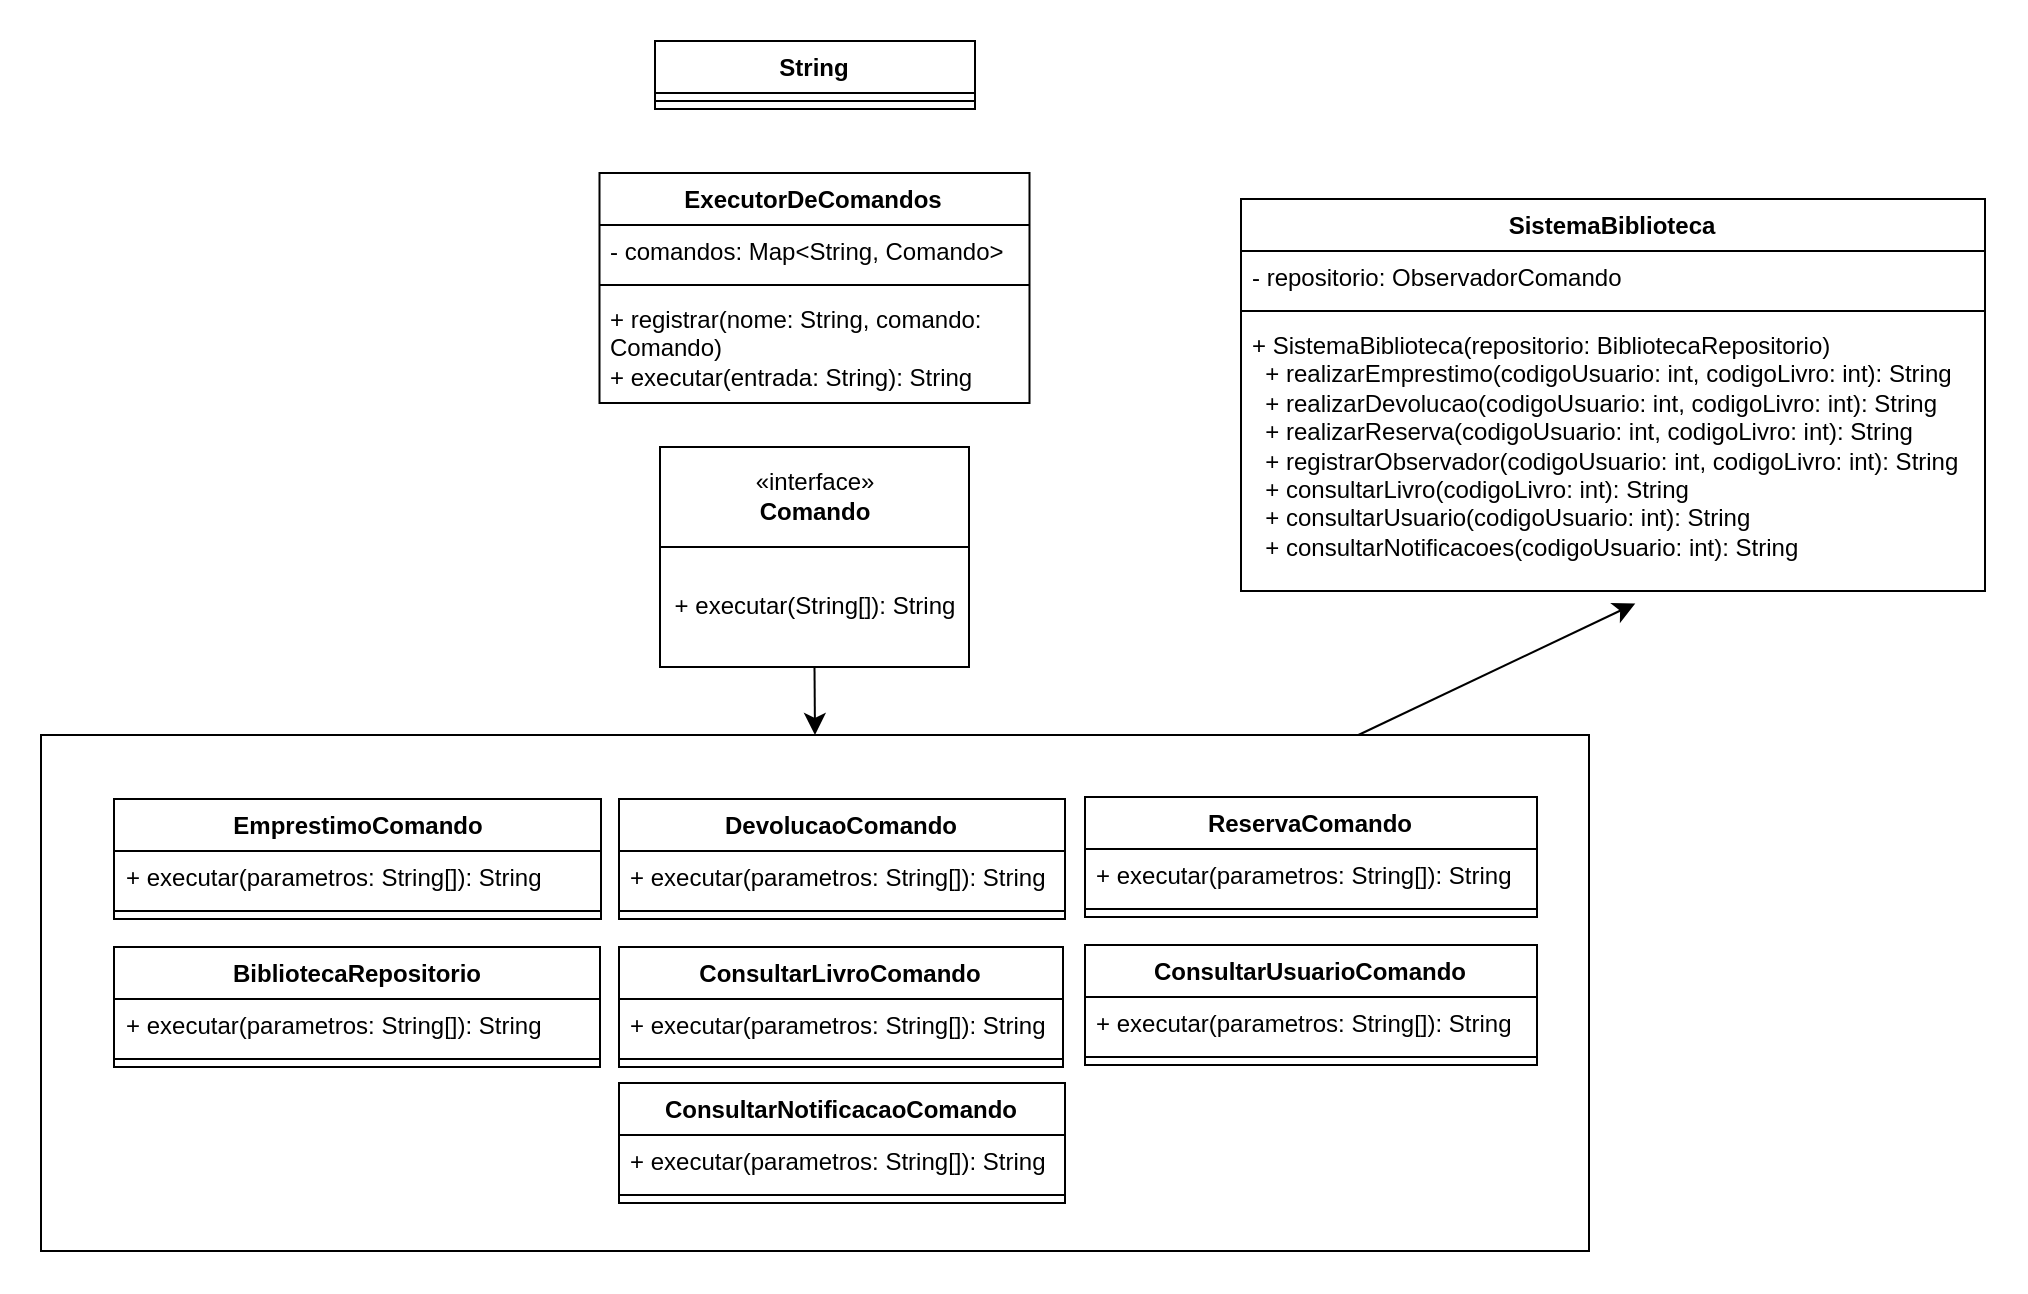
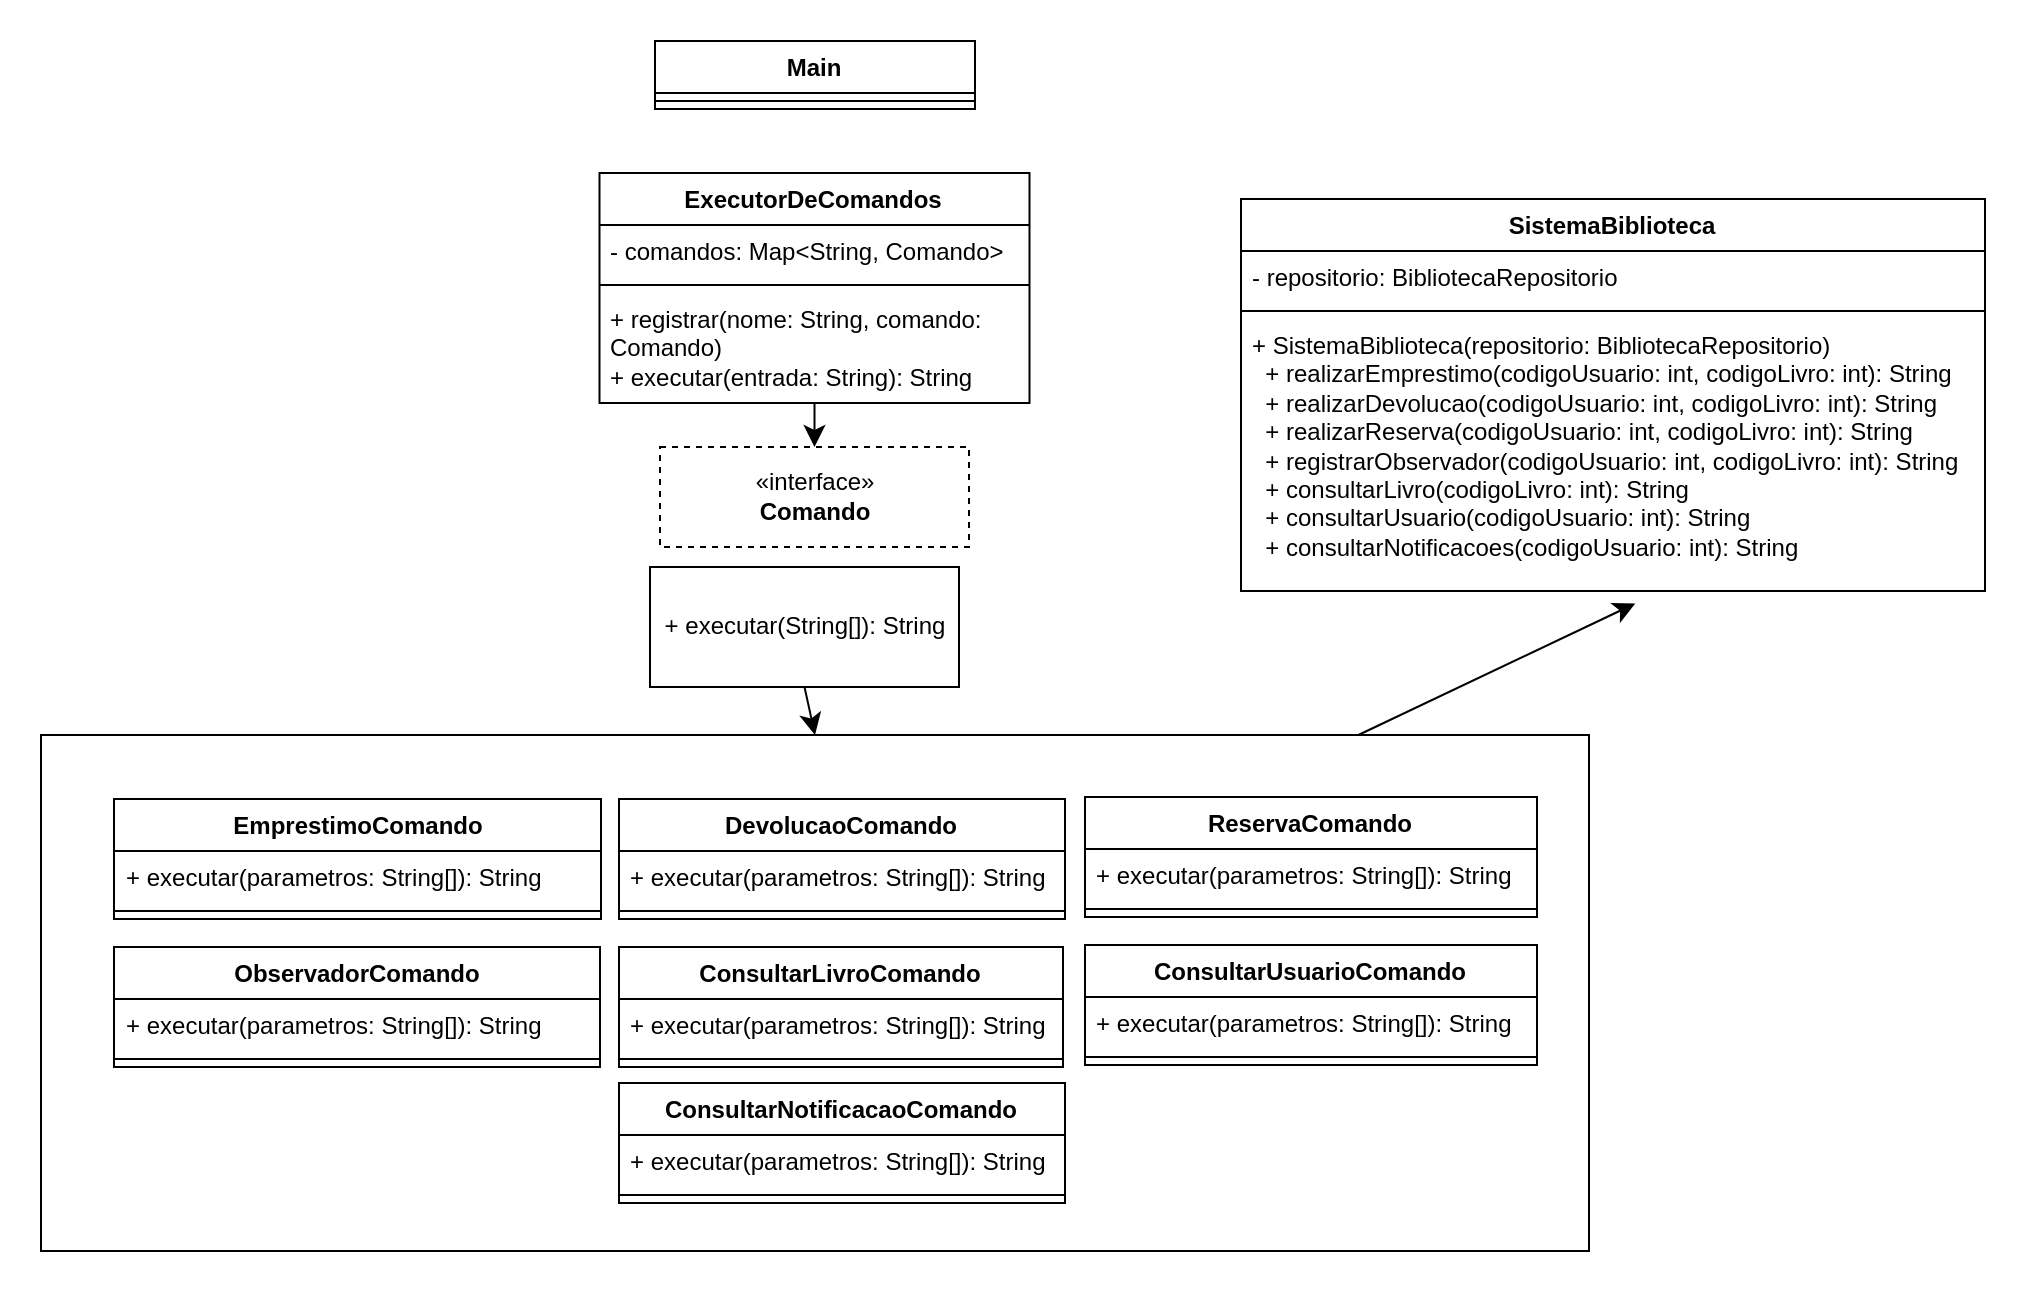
- <mxCell id="21" value="String" style="swimlane;fontStyle=1;align=center;verticalAlign=top;childLayout=stackLayout;horizontal=1;startSize=26;horizontalStack=0;resizeParent=1;resizeParentMax=0;resizeLast=0;collapsible=1;marginBottom=0;whiteSpace=wrap;html=1;" vertex="1" parent="1"><mxGeometry x="327" y="20" width="160" height="34" as="geometry" /></mxCell>
+ <mxCell id="21" value="Main" style="swimlane;fontStyle=1;align=center;verticalAlign=top;childLayout=stackLayout;horizontal=1;startSize=26;horizontalStack=0;resizeParent=1;resizeParentMax=0;resizeLast=0;collapsible=1;marginBottom=0;whiteSpace=wrap;html=1;" vertex="1" parent="1"><mxGeometry x="327" y="20" width="160" height="34" as="geometry" /></mxCell>
- <mxCell id="36" value="- repositorio: ObservadorComando" style="text;strokeColor=none;fillColor=none;align=left;verticalAlign=top;spacingLeft=4;spacingRight=4;overflow=hidden;rotatable=0;points=[[0,0.5],[1,0.5]];portConstraint=eastwest;whiteSpace=wrap;html=1;" vertex="1" parent="35"><mxGeometry y="26" width="372" height="26" as="geometry" /></mxCell>
+ <mxCell id="36" value="- repositorio: BibliotecaRepositorio" style="text;strokeColor=none;fillColor=none;align=left;verticalAlign=top;spacingLeft=4;spacingRight=4;overflow=hidden;rotatable=0;points=[[0,0.5],[1,0.5]];portConstraint=eastwest;whiteSpace=wrap;html=1;" vertex="1" parent="35"><mxGeometry y="26" width="372" height="26" as="geometry" /></mxCell>
+ <mxCell id="23" style="edgeStyle=none;curved=1;rounded=0;orthogonalLoop=1;jettySize=auto;html=1;exitX=0.5;exitY=1;exitDx=0;exitDy=0;entryX=0.5;entryY=0;entryDx=0;entryDy=0;fontSize=12;startSize=8;endSize=8;" edge="1" parent="1" source="24" target="2"><mxGeometry relative="1" as="geometry" /></mxCell>
- <mxCell id="2" value="«interface»&lt;br&gt;&lt;b&gt;Comando&lt;/b&gt;" style="html=1;whiteSpace=wrap;" vertex="1" parent="1"><mxGeometry x="329.5" y="223" width="154.5" height="50" as="geometry" /></mxCell>
+ <mxCell id="2" value="«interface»&lt;br&gt;&lt;b&gt;Comando&lt;/b&gt;" style="html=1;whiteSpace=wrap;dashed=1;" vertex="1" parent="1"><mxGeometry x="329.5" y="223" width="154.5" height="50" as="geometry" /></mxCell>
- <mxCell id="29" value="+ executar(String[]): String" style="rounded=0;whiteSpace=wrap;html=1;" vertex="1" parent="1"><mxGeometry x="329.5" y="273" width="154.5" height="60" as="geometry" /></mxCell>
+ <mxCell id="29" value="+ executar(String[]): String" style="rounded=0;whiteSpace=wrap;html=1;" vertex="1" parent="1"><mxGeometry x="324.5" y="283" width="154.5" height="60" as="geometry" /></mxCell>
- <mxCell id="9" value="BibliotecaRepositorio" style="swimlane;fontStyle=1;align=center;verticalAlign=top;childLayout=stackLayout;horizontal=1;startSize=26;horizontalStack=0;resizeParent=1;resizeParentMax=0;resizeLast=0;collapsible=1;marginBottom=0;whiteSpace=wrap;html=1;" vertex="1" parent="1"><mxGeometry x="56.5" y="473" width="243" height="60" as="geometry" /></mxCell>
+ <mxCell id="9" value="ObservadorComando" style="swimlane;fontStyle=1;align=center;verticalAlign=top;childLayout=stackLayout;horizontal=1;startSize=26;horizontalStack=0;resizeParent=1;resizeParentMax=0;resizeLast=0;collapsible=1;marginBottom=0;whiteSpace=wrap;html=1;" vertex="1" parent="1"><mxGeometry x="56.5" y="473" width="243" height="60" as="geometry" /></mxCell>
